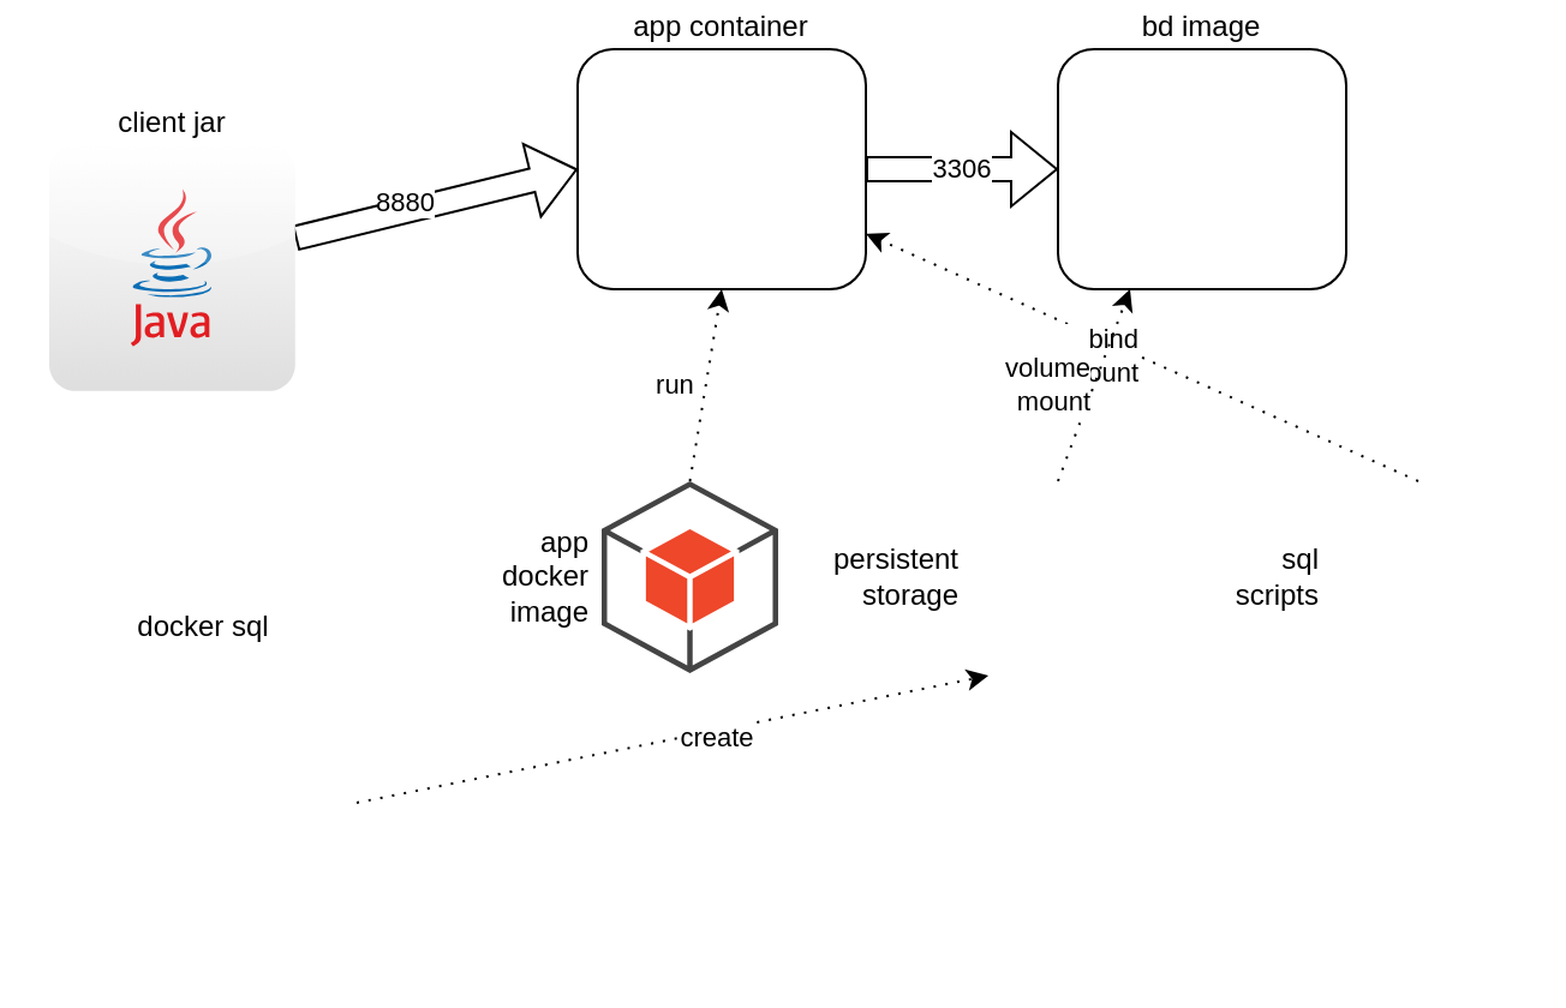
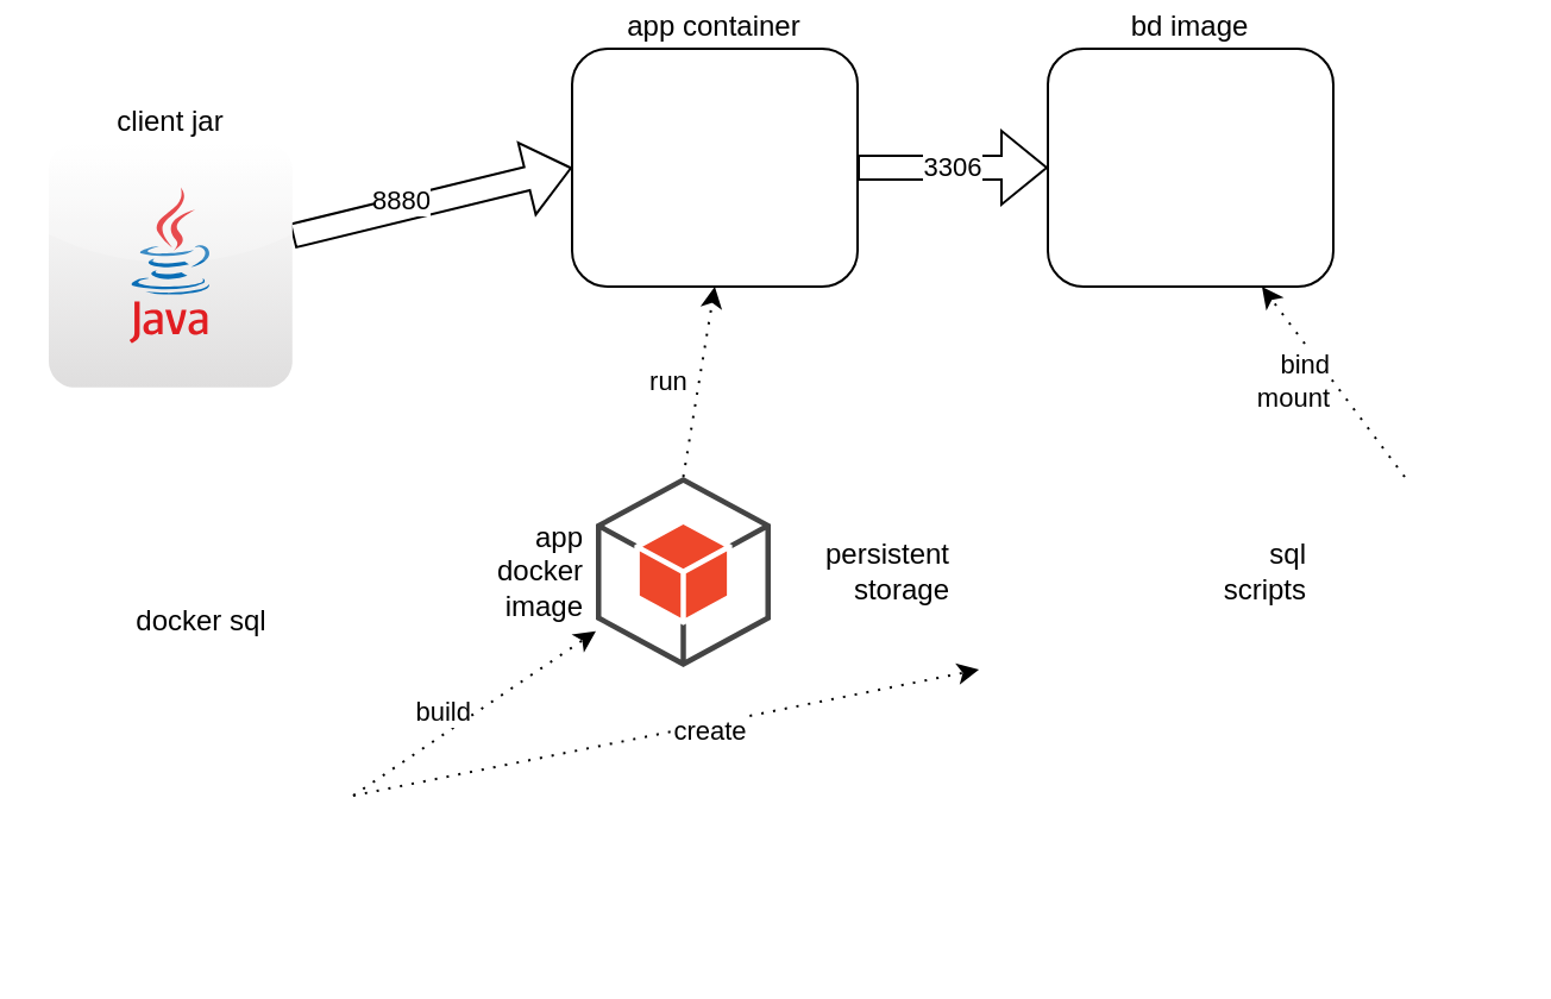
- <mxCell id="12" value="volume&lt;br&gt;mount" style="rounded=0;orthogonalLoop=1;jettySize=auto;html=1;exitX=0.5;exitY=0;exitDx=0;exitDy=0;entryX=0.25;entryY=1;entryDx=0;entryDy=0;dashed=1;dashPattern=1 4;align=right;" edge="1" parent="1" source="13" target="5"><mxGeometry relative="1" as="geometry" /></mxCell>
- <mxCell id="11" value="bind&lt;br&gt;mount" style="rounded=0;orthogonalLoop=1;jettySize=auto;html=1;exitX=0.5;exitY=0;exitDx=0;exitDy=0;align=right;dashed=1;dashPattern=1 4;" edge="1" parent="1" source="18" target="3"><mxGeometry relative="1" as="geometry" /></mxCell>
+ <mxCell id="11" value="bind&lt;br&gt;mount" style="rounded=0;orthogonalLoop=1;jettySize=auto;html=1;exitX=0.5;exitY=0;exitDx=0;exitDy=0;entryX=0.75;entryY=1;entryDx=0;entryDy=0;align=right;dashed=1;dashPattern=1 4;" edge="1" parent="1" source="18" target="5"><mxGeometry relative="1" as="geometry" /></mxCell>
+ <mxCell id="14" value="build&lt;br&gt;" style="edgeStyle=none;rounded=0;orthogonalLoop=1;jettySize=auto;html=1;exitX=1;exitY=0.5;exitDx=0;exitDy=0;dashed=1;dashPattern=1 4;align=right;" edge="1" parent="1" source="17" target="10"><mxGeometry relative="1" as="geometry"><mxPoint x="210" y="270" as="targetPoint" /></mxGeometry></mxCell>
